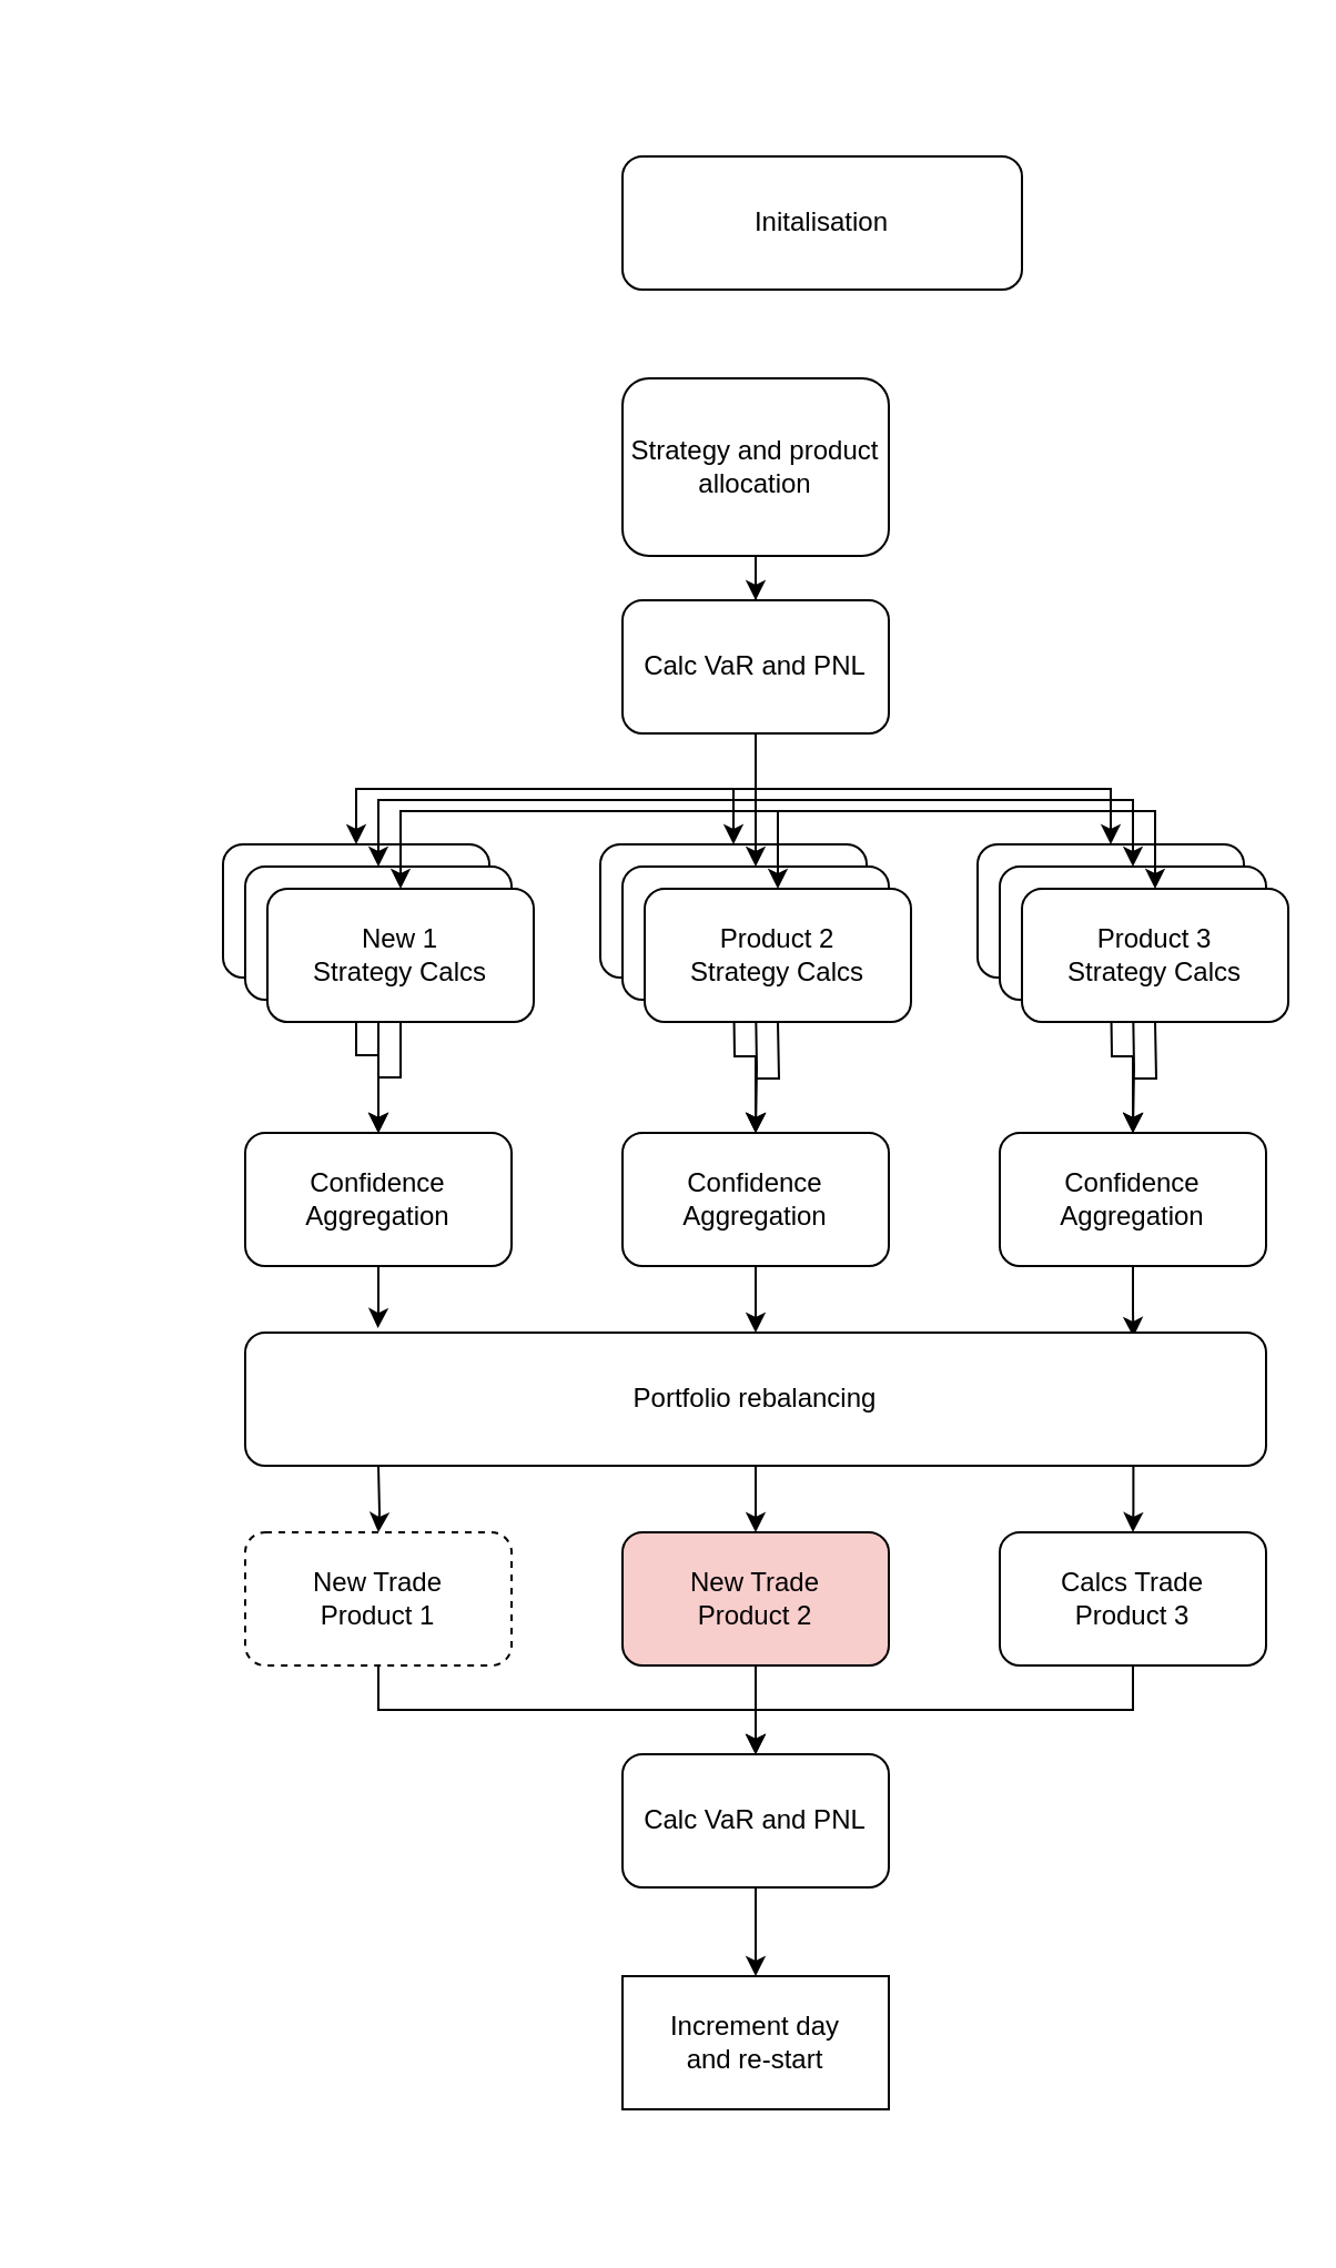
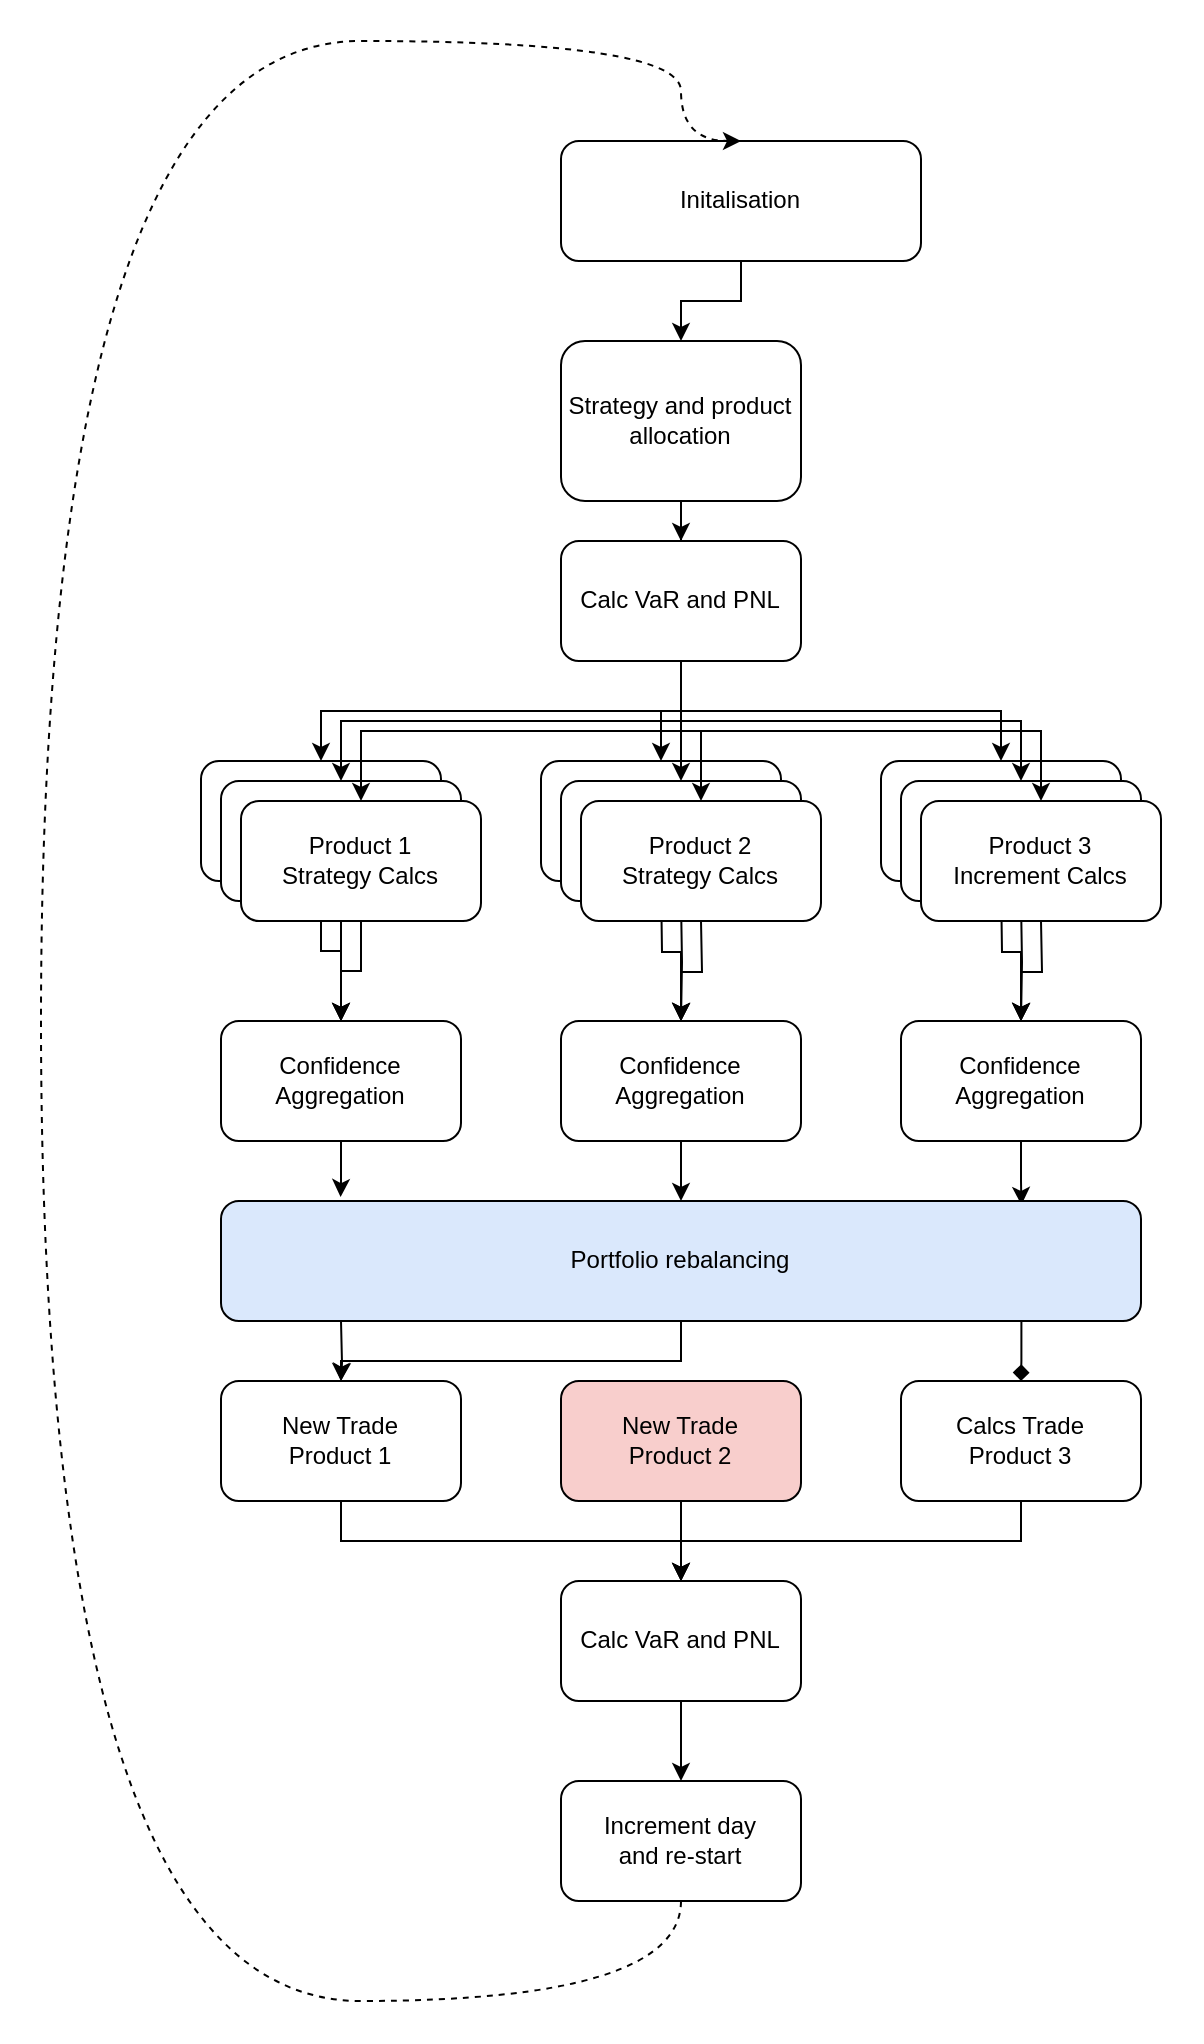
+ <mxCell id="5" value="" style="edgeStyle=orthogonalEdgeStyle;rounded=0;orthogonalLoop=1;jettySize=auto;html=1;entryX=0.5;entryY=0;entryDx=0;entryDy=0;" parent="1" source="2" target="4" edge="1"><mxGeometry relative="1" as="geometry"><mxPoint x="340" y="240" as="targetPoint" /></mxGeometry></mxCell>
- <mxCell id="15" value="New 1 &lt;br&gt;Strategy Calcs" style="whiteSpace=wrap;html=1;rounded=1;" parent="1" vertex="1"><mxGeometry x="120" y="400" width="120" height="60" as="geometry" /></mxCell>
+ <mxCell id="15" value="Product 1 &lt;br&gt;Strategy Calcs" style="whiteSpace=wrap;html=1;rounded=1;" parent="1" vertex="1"><mxGeometry x="120" y="400" width="120" height="60" as="geometry" /></mxCell>
- <mxCell id="39" value="Product 3&lt;br&gt;Strategy Calcs" style="whiteSpace=wrap;html=1;rounded=1;" parent="1" vertex="1"><mxGeometry x="460" y="400" width="120" height="60" as="geometry" /></mxCell>
+ <mxCell id="39" value="Product 3&lt;br&gt;Increment Calcs" style="whiteSpace=wrap;html=1;rounded=1;" parent="1" vertex="1"><mxGeometry x="460" y="400" width="120" height="60" as="geometry" /></mxCell>
+ <mxCell id="52" style="edgeStyle=orthogonalEdgeStyle;rounded=0;orthogonalLoop=1;jettySize=auto;html=1;entryX=0.5;entryY=0;entryDx=0;entryDy=0;curved=1;exitX=0.5;exitY=1;exitDx=0;exitDy=0;dashed=1;" parent="1" source="53" target="2" edge="1"><mxGeometry relative="1" as="geometry"><Array as="points"><mxPoint x="340" y="1000" /><mxPoint x="20" y="1000" /><mxPoint x="20" y="20" /><mxPoint x="340" y="20" /></Array></mxGeometry></mxCell>
- <mxCell id="43" value="Portfolio rebalancing" style="whiteSpace=wrap;html=1;rounded=1;" parent="1" vertex="1"><mxGeometry x="110" y="600" width="460" height="60" as="geometry" /></mxCell>
+ <mxCell id="43" value="Portfolio rebalancing" style="whiteSpace=wrap;html=1;rounded=1;fillColor=#dae8fc;" parent="1" vertex="1"><mxGeometry x="110" y="600" width="460" height="60" as="geometry" /></mxCell>
- <mxCell id="41" style="edgeStyle=orthogonalEdgeStyle;rounded=0;orthogonalLoop=1;jettySize=auto;html=1;entryX=0.5;entryY=0;entryDx=0;entryDy=0;" parent="1" source="43" target="47" edge="1"><mxGeometry relative="1" as="geometry" /></mxCell>
+ <mxCell id="41" style="edgeStyle=orthogonalEdgeStyle;rounded=0;orthogonalLoop=1;jettySize=auto;html=1;" parent="1" source="43" target="45" edge="1"><mxGeometry relative="1" as="geometry" /></mxCell>
- <mxCell id="42" style="edgeStyle=orthogonalEdgeStyle;rounded=0;orthogonalLoop=1;jettySize=auto;html=1;exitX=0.87;exitY=1;exitDx=0;exitDy=0;exitPerimeter=0;" parent="1" source="43" target="49" edge="1"><mxGeometry relative="1" as="geometry"><mxPoint x="660" y="810" as="sourcePoint" /></mxGeometry></mxCell>
+ <mxCell id="42" style="edgeStyle=orthogonalEdgeStyle;rounded=0;orthogonalLoop=1;jettySize=auto;html=1;exitX=0.87;exitY=1;exitDx=0;exitDy=0;exitPerimeter=0;endArrow=diamond;" parent="1" source="43" target="49" edge="1"><mxGeometry relative="1" as="geometry"><mxPoint x="660" y="810" as="sourcePoint" /></mxGeometry></mxCell>
- <mxCell id="45" value="New Trade&lt;br&gt;Product 1" style="whiteSpace=wrap;html=1;rounded=1;dashed=1;" parent="1" vertex="1"><mxGeometry x="110" y="690" width="120" height="60" as="geometry" /></mxCell>
+ <mxCell id="45" value="New Trade&lt;br&gt;Product 1" style="whiteSpace=wrap;html=1;rounded=1;" parent="1" vertex="1"><mxGeometry x="110" y="690" width="120" height="60" as="geometry" /></mxCell>
- <mxCell id="53" value="Increment day &lt;br&gt;and re-start" style="whiteSpace=wrap;html=1;rounded=0;" parent="1" vertex="1"><mxGeometry x="280" y="890" width="120" height="60" as="geometry" /></mxCell>
+ <mxCell id="53" value="Increment day &lt;br&gt;and re-start" style="whiteSpace=wrap;html=1;rounded=1;" parent="1" vertex="1"><mxGeometry x="280" y="890" width="120" height="60" as="geometry" /></mxCell>
